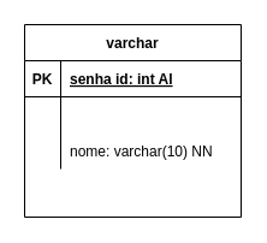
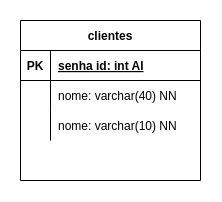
- <mxCell id="2" value="varchar" style="shape=table;startSize=30;container=1;collapsible=1;childLayout=tableLayout;fixedRows=1;rowLines=0;fontStyle=1;align=center;resizeLast=1;" vertex="1" parent="1"><mxGeometry x="20" y="20" width="180" height="160" as="geometry" /></mxCell>
+ <mxCell id="2" value="clientes" style="shape=table;startSize=30;container=1;collapsible=1;childLayout=tableLayout;fixedRows=1;rowLines=0;fontStyle=1;align=center;resizeLast=1;" vertex="1" parent="1"><mxGeometry x="20" y="20" width="180" height="160" as="geometry" /></mxCell>
+ <mxCell id="8" value="nome: varchar(40) NN" style="shape=partialRectangle;connectable=0;fillColor=none;top=0;left=0;bottom=0;right=0;align=left;spacingLeft=6;overflow=hidden;" vertex="1" parent="6"><mxGeometry x="30" width="150" height="30" as="geometry" /></mxCell>
